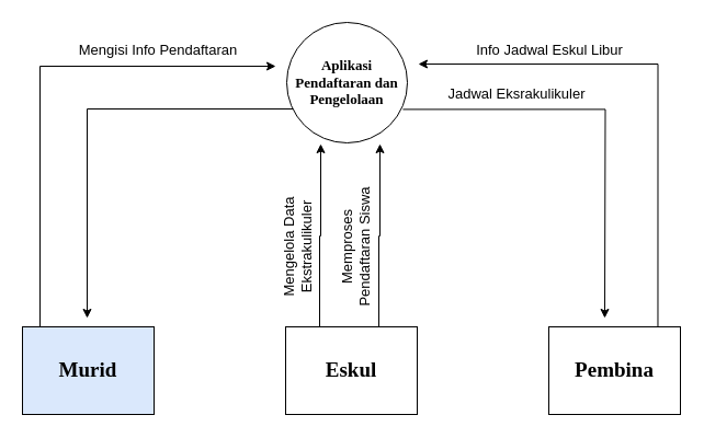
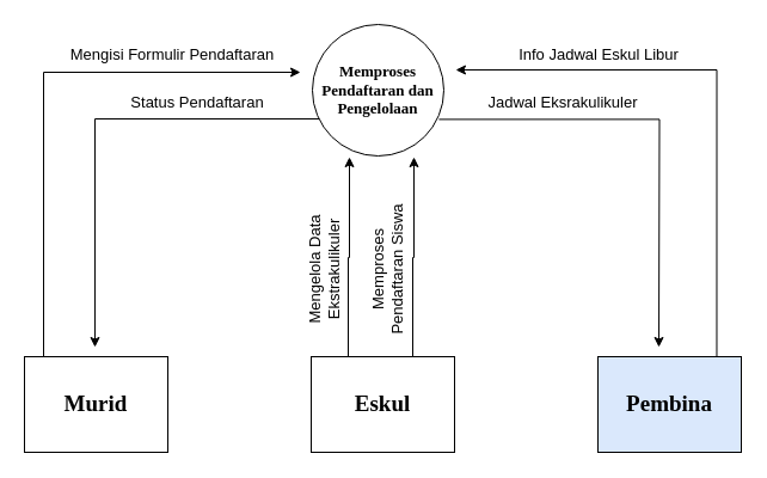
- <mxCell id="10" value="Mengisi Info Pendaftaran" style="text;html=1;align=center;verticalAlign=middle;whiteSpace=wrap;rounded=0;fontSize=13;" vertex="1" parent="1"><mxGeometry x="41" y="30" width="206" height="30" as="geometry" /></mxCell>
+ <mxCell id="10" value="Mengisi Formulir Pendaftaran" style="text;html=1;align=center;verticalAlign=middle;whiteSpace=wrap;rounded=0;fontSize=13;" vertex="1" parent="1"><mxGeometry x="41" y="30" width="206" height="30" as="geometry" /></mxCell>
- <mxCell id="8" value="&lt;font face=&quot;Verdana&quot; style=&quot;font-size: 13px;&quot;&gt;&lt;b&gt;Aplikasi Pendaftaran dan Pengelolaan&lt;/b&gt;&lt;/font&gt;" style="ellipse;whiteSpace=wrap;html=1;aspect=fixed;" vertex="1" parent="1"><mxGeometry x="261" y="20" width="110" height="110" as="geometry" /></mxCell>
+ <mxCell id="8" value="&lt;font face=&quot;Verdana&quot; style=&quot;font-size: 13px;&quot;&gt;&lt;b&gt;Memproses Pendaftaran dan Pengelolaan&lt;/b&gt;&lt;/font&gt;" style="ellipse;whiteSpace=wrap;html=1;aspect=fixed;" vertex="1" parent="1"><mxGeometry x="261" y="20" width="110" height="110" as="geometry" /></mxCell>
+ <mxCell id="11" value="Status Pendaftaran" style="text;html=1;align=center;verticalAlign=middle;whiteSpace=wrap;rounded=0;fontSize=13;" vertex="1" parent="1"><mxGeometry x="95" y="70" width="140" height="30" as="geometry" /></mxCell>
- <mxCell id="3" value="&lt;font face=&quot;Verdana&quot; style=&quot;font-size: 19px;&quot;&gt;&lt;b style=&quot;&quot;&gt;Murid&lt;/b&gt;&lt;/font&gt;" style="rounded=0;whiteSpace=wrap;html=1;fillColor=#dae8fc;" vertex="1" parent="1"><mxGeometry x="20" y="298" width="120" height="80" as="geometry" /></mxCell>
+ <mxCell id="3" value="&lt;font face=&quot;Verdana&quot; style=&quot;font-size: 19px;&quot;&gt;&lt;b style=&quot;&quot;&gt;Murid&lt;/b&gt;&lt;/font&gt;" style="rounded=0;whiteSpace=wrap;html=1;" vertex="1" parent="1"><mxGeometry x="20" y="298" width="120" height="80" as="geometry" /></mxCell>
- <mxCell id="7" value="&lt;font face=&quot;Verdana&quot; style=&quot;font-size: 19px;&quot;&gt;&lt;b&gt;Pembina&lt;/b&gt;&lt;/font&gt;" style="rounded=0;whiteSpace=wrap;html=1;" vertex="1" parent="1"><mxGeometry x="500" y="298" width="120" height="80" as="geometry" /></mxCell>
+ <mxCell id="7" value="&lt;font face=&quot;Verdana&quot; style=&quot;font-size: 19px;&quot;&gt;&lt;b&gt;Pembina&lt;/b&gt;&lt;/font&gt;" style="rounded=0;whiteSpace=wrap;html=1;fillColor=#dae8fc;" vertex="1" parent="1"><mxGeometry x="500" y="298" width="120" height="80" as="geometry" /></mxCell>
